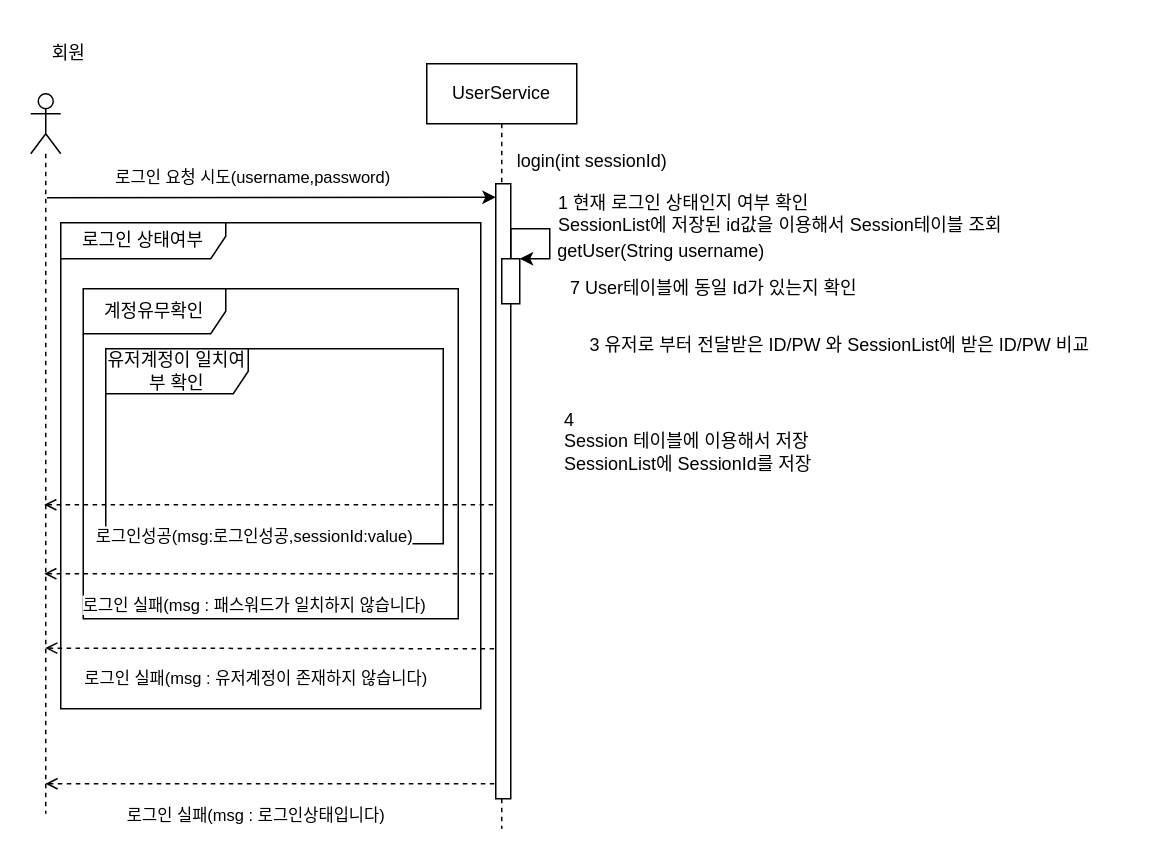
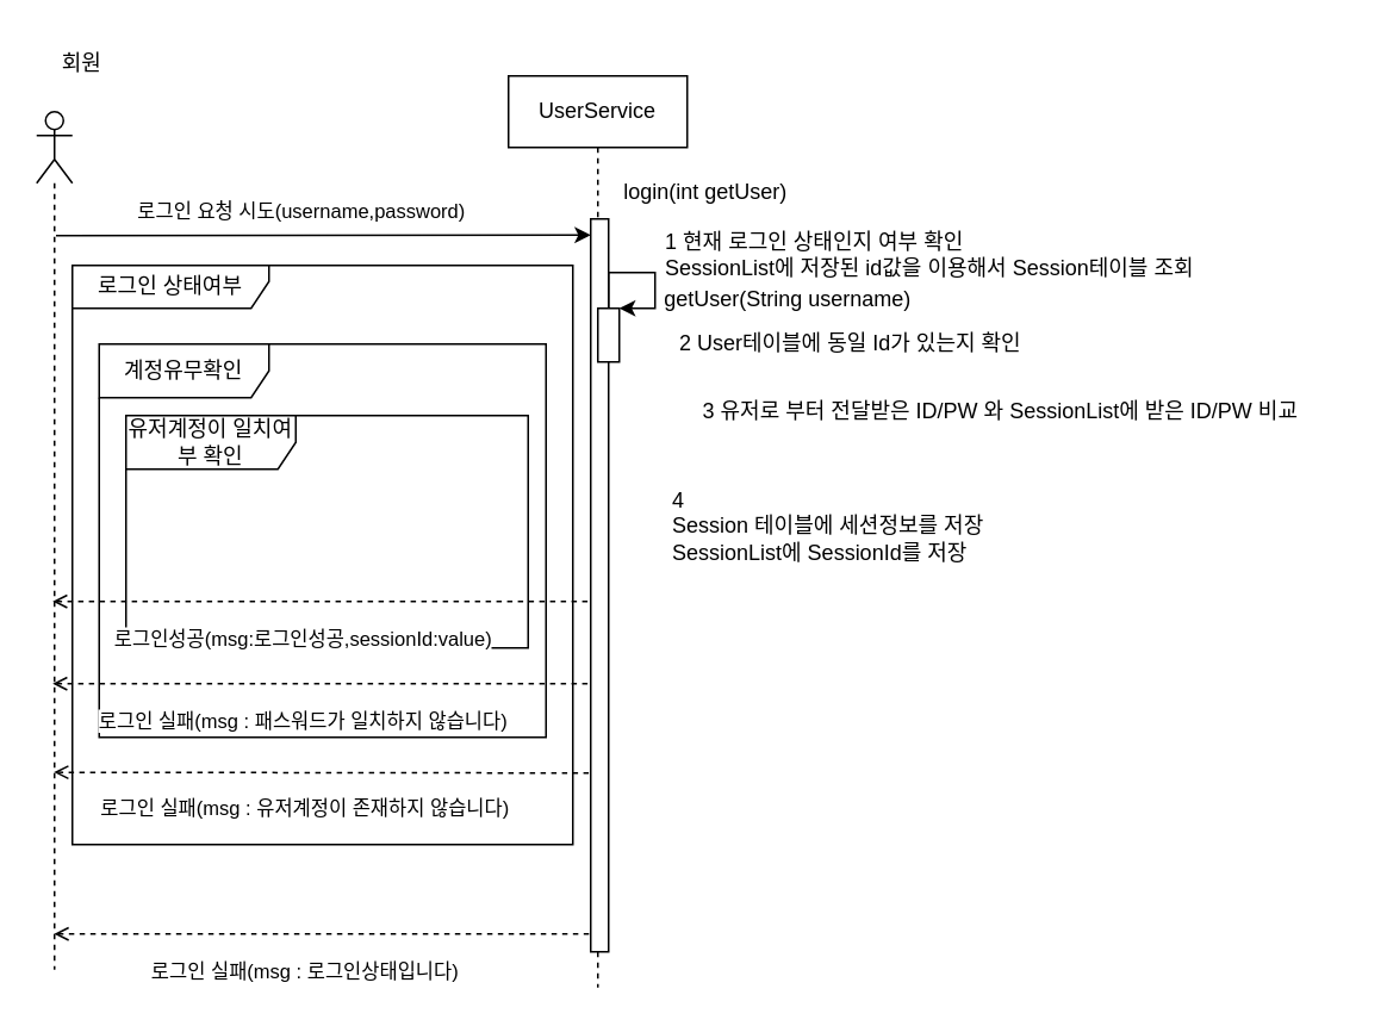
- <mxCell id="24" value="login(int sessionId)" style="text;html=1;align=center;verticalAlign=middle;resizable=0;points=[];autosize=1;strokeColor=none;fillColor=none;" vertex="1" parent="1"><mxGeometry x="334" y="92" width="120" height="30" as="geometry" /></mxCell>
+ <mxCell id="24" value="login(int getUser)" style="text;html=1;align=center;verticalAlign=middle;resizable=0;points=[];autosize=1;strokeColor=none;fillColor=none;" vertex="1" parent="1"><mxGeometry x="334" y="92" width="120" height="30" as="geometry" /></mxCell>
- <mxCell id="15" value="7 User테이블에 동일 Id가 있는지 확인" style="text;html=1;align=center;verticalAlign=middle;resizable=0;points=[];autosize=1;strokeColor=none;fillColor=none;" vertex="1" parent="1"><mxGeometry x="360" y="177" width="230" height="30" as="geometry" /></mxCell>
+ <mxCell id="15" value="2 User테이블에 동일 Id가 있는지 확인" style="text;html=1;align=center;verticalAlign=middle;resizable=0;points=[];autosize=1;strokeColor=none;fillColor=none;" vertex="1" parent="1"><mxGeometry x="360" y="177" width="230" height="30" as="geometry" /></mxCell>
- <mxCell id="5" value="4&amp;nbsp;&lt;div&gt;Session 테이블에 이용해서 저장&lt;/div&gt;&lt;div&gt;SessionList에 SessionId를 저장&lt;br&gt;&lt;div&gt;&lt;br&gt;&lt;/div&gt;&lt;/div&gt;" style="text;html=1;align=left;verticalAlign=middle;resizable=0;points=[];autosize=1;strokeColor=none;fillColor=none;" vertex="1" parent="1"><mxGeometry x="374" y="266" width="210" height="70" as="geometry" /></mxCell>
+ <mxCell id="5" value="4&amp;nbsp;&lt;div&gt;Session 테이블에 세션정보를 저장&lt;/div&gt;&lt;div&gt;SessionList에 SessionId를 저장&lt;br&gt;&lt;div&gt;&lt;br&gt;&lt;/div&gt;&lt;/div&gt;" style="text;html=1;align=left;verticalAlign=middle;resizable=0;points=[];autosize=1;strokeColor=none;fillColor=none;" vertex="1" parent="1"><mxGeometry x="374" y="266" width="210" height="70" as="geometry" /></mxCell>
